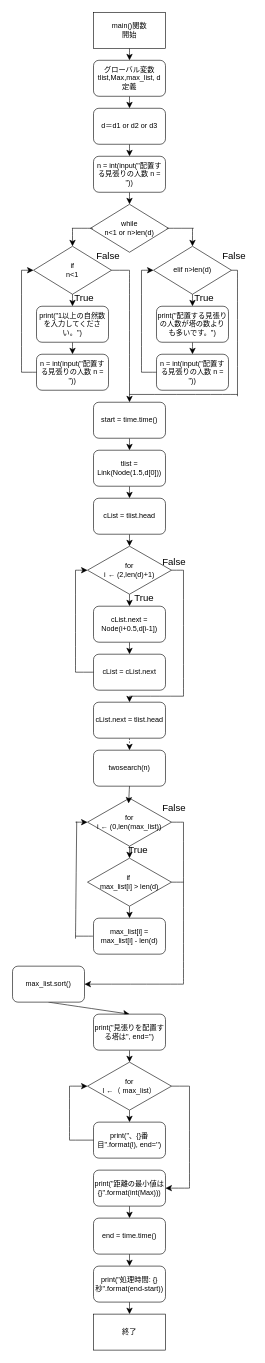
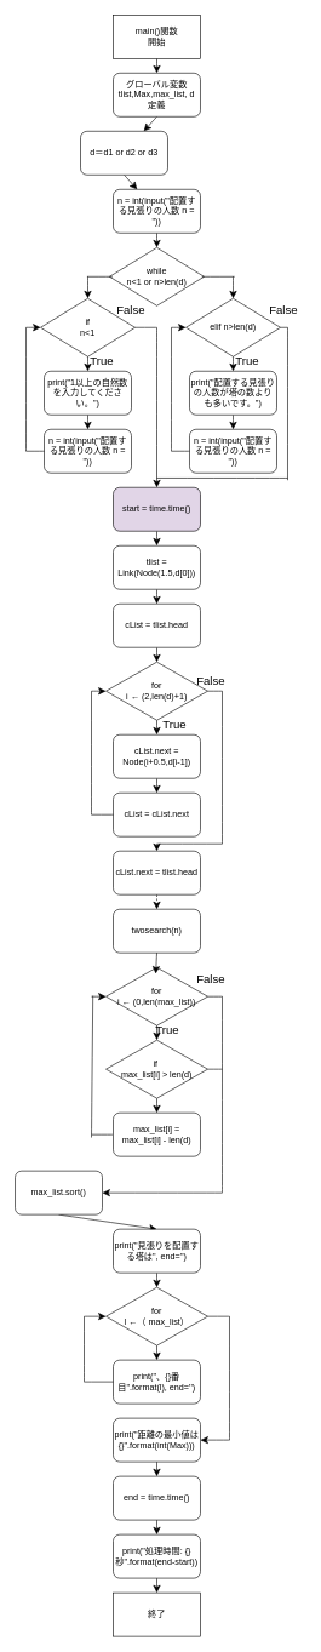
- <mxCell id="7" value="d＝d1 or d2 or d3" style="rounded=1;whiteSpace=wrap;html=1;" vertex="1" parent="1"><mxGeometry x="155" y="180" width="120" height="60" as="geometry" /></mxCell>
+ <mxCell id="7" value="d＝d1 or d2 or d3" style="rounded=1;whiteSpace=wrap;html=1;" vertex="1" parent="1"><mxGeometry x="110" y="180" width="120" height="60" as="geometry" /></mxCell>
- <mxCell id="32" value="start = time.time()" style="rounded=1;whiteSpace=wrap;html=1;" vertex="1" parent="1"><mxGeometry x="155" y="670" width="120" height="60" as="geometry" /></mxCell>
+ <mxCell id="32" value="start = time.time()" style="rounded=1;whiteSpace=wrap;html=1;fillColor=#e1d5e7;" vertex="1" parent="1"><mxGeometry x="155" y="670" width="120" height="60" as="geometry" /></mxCell>
